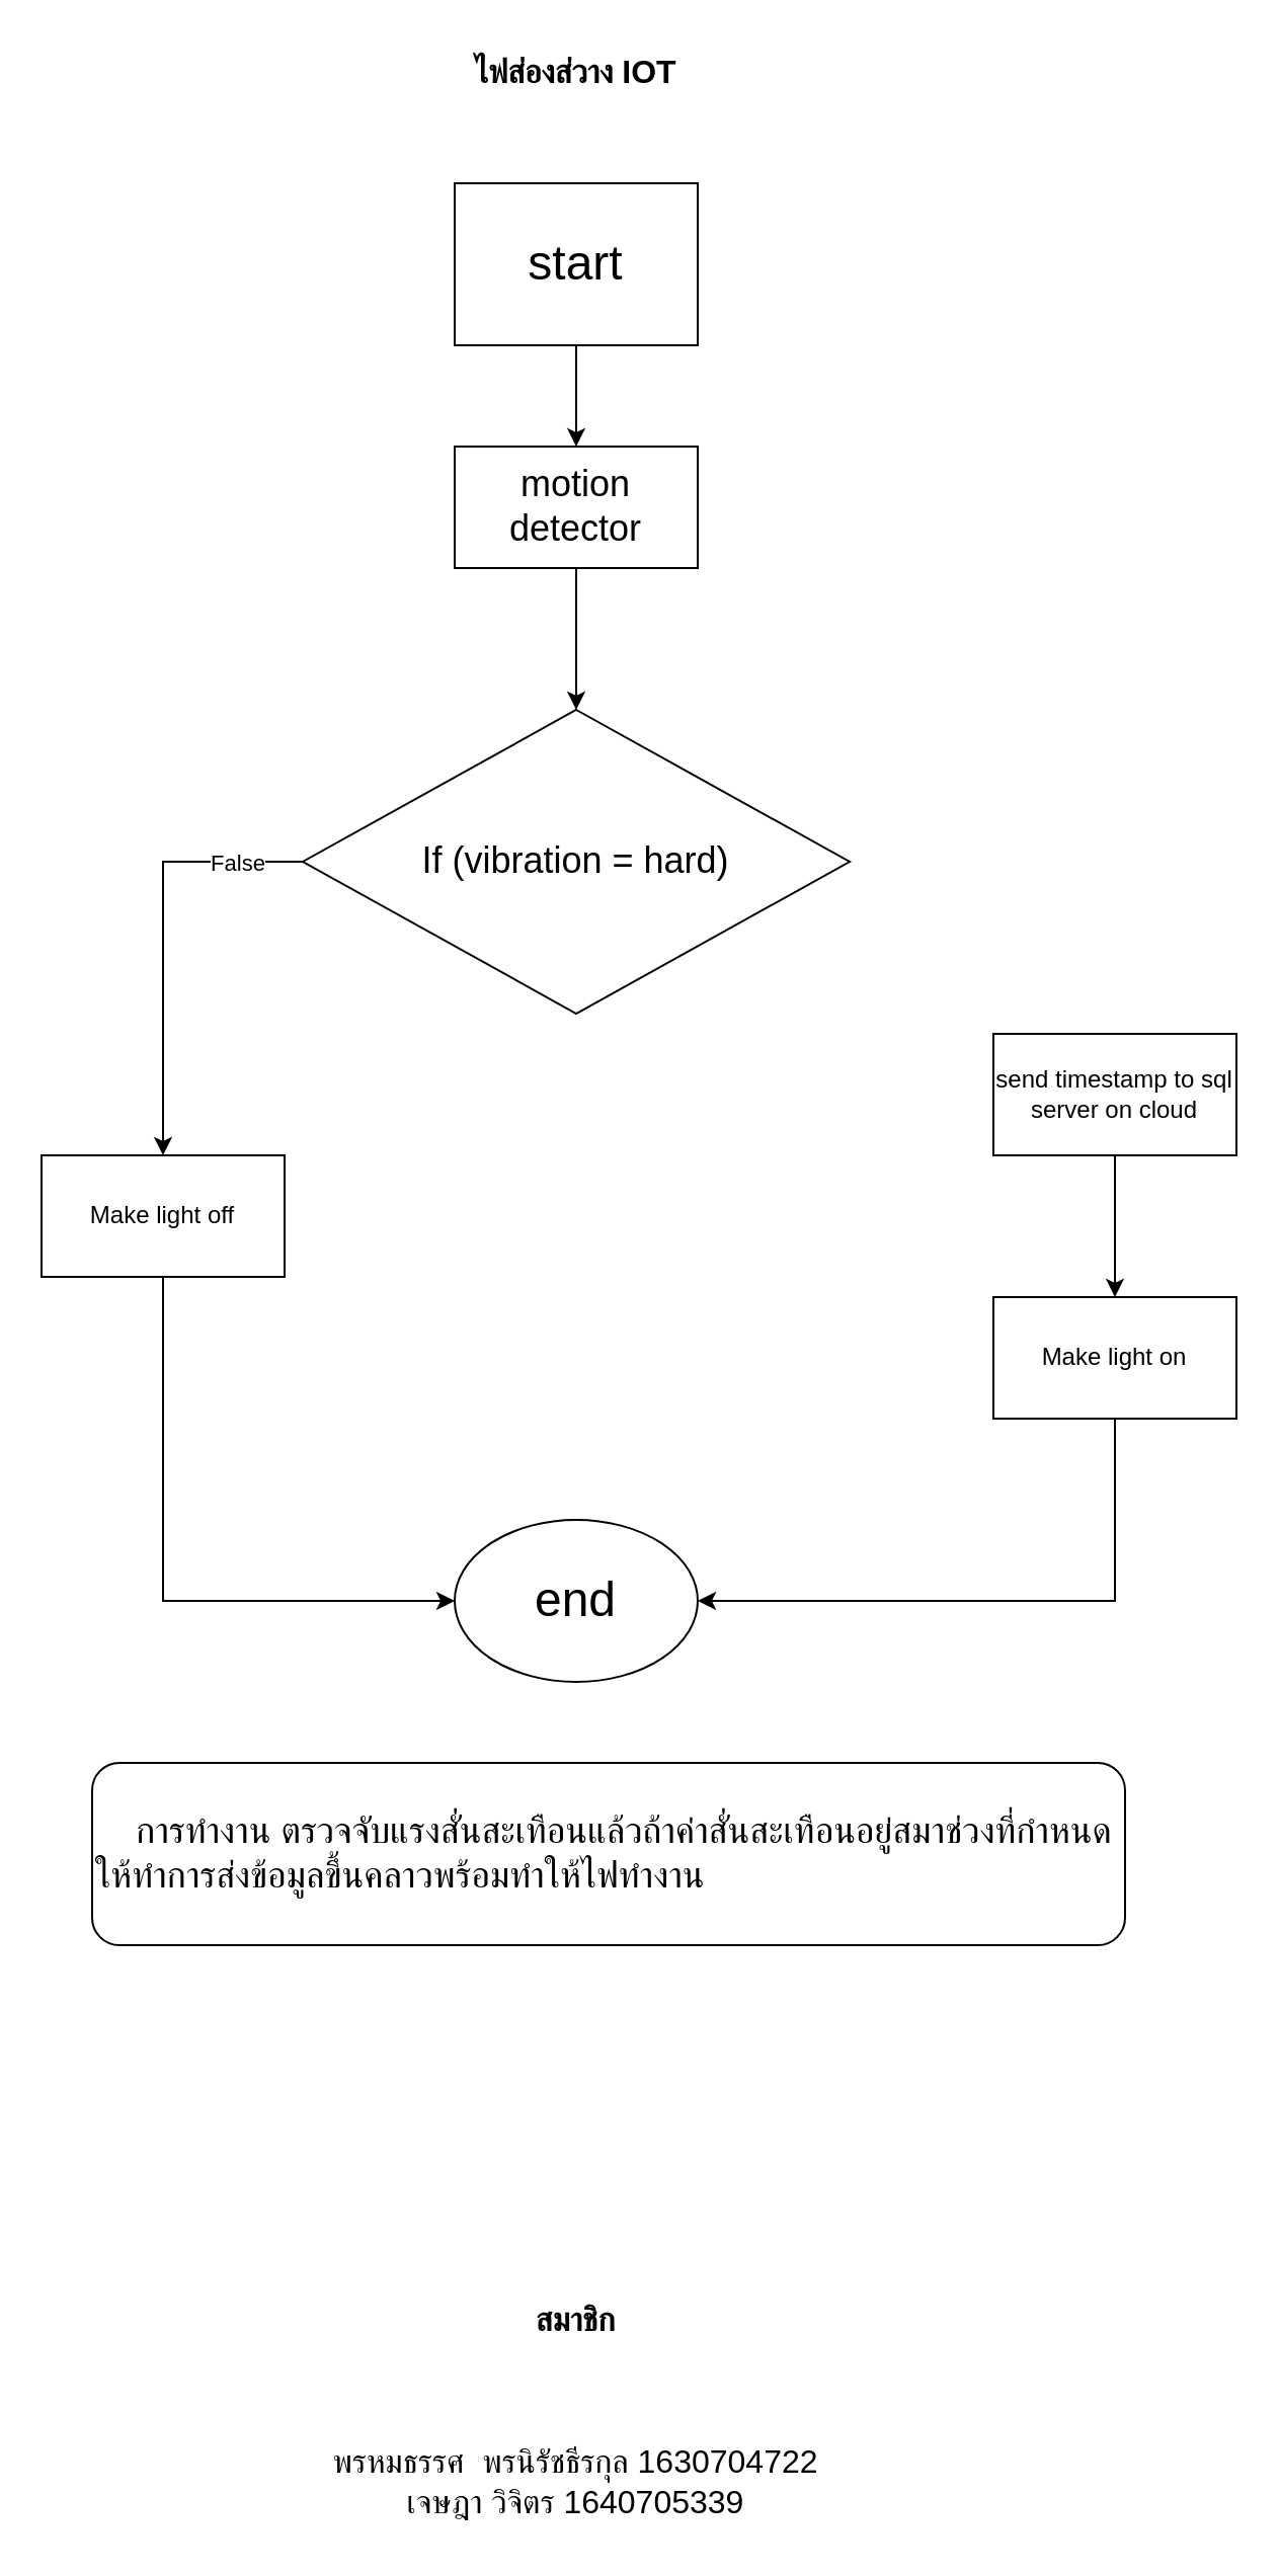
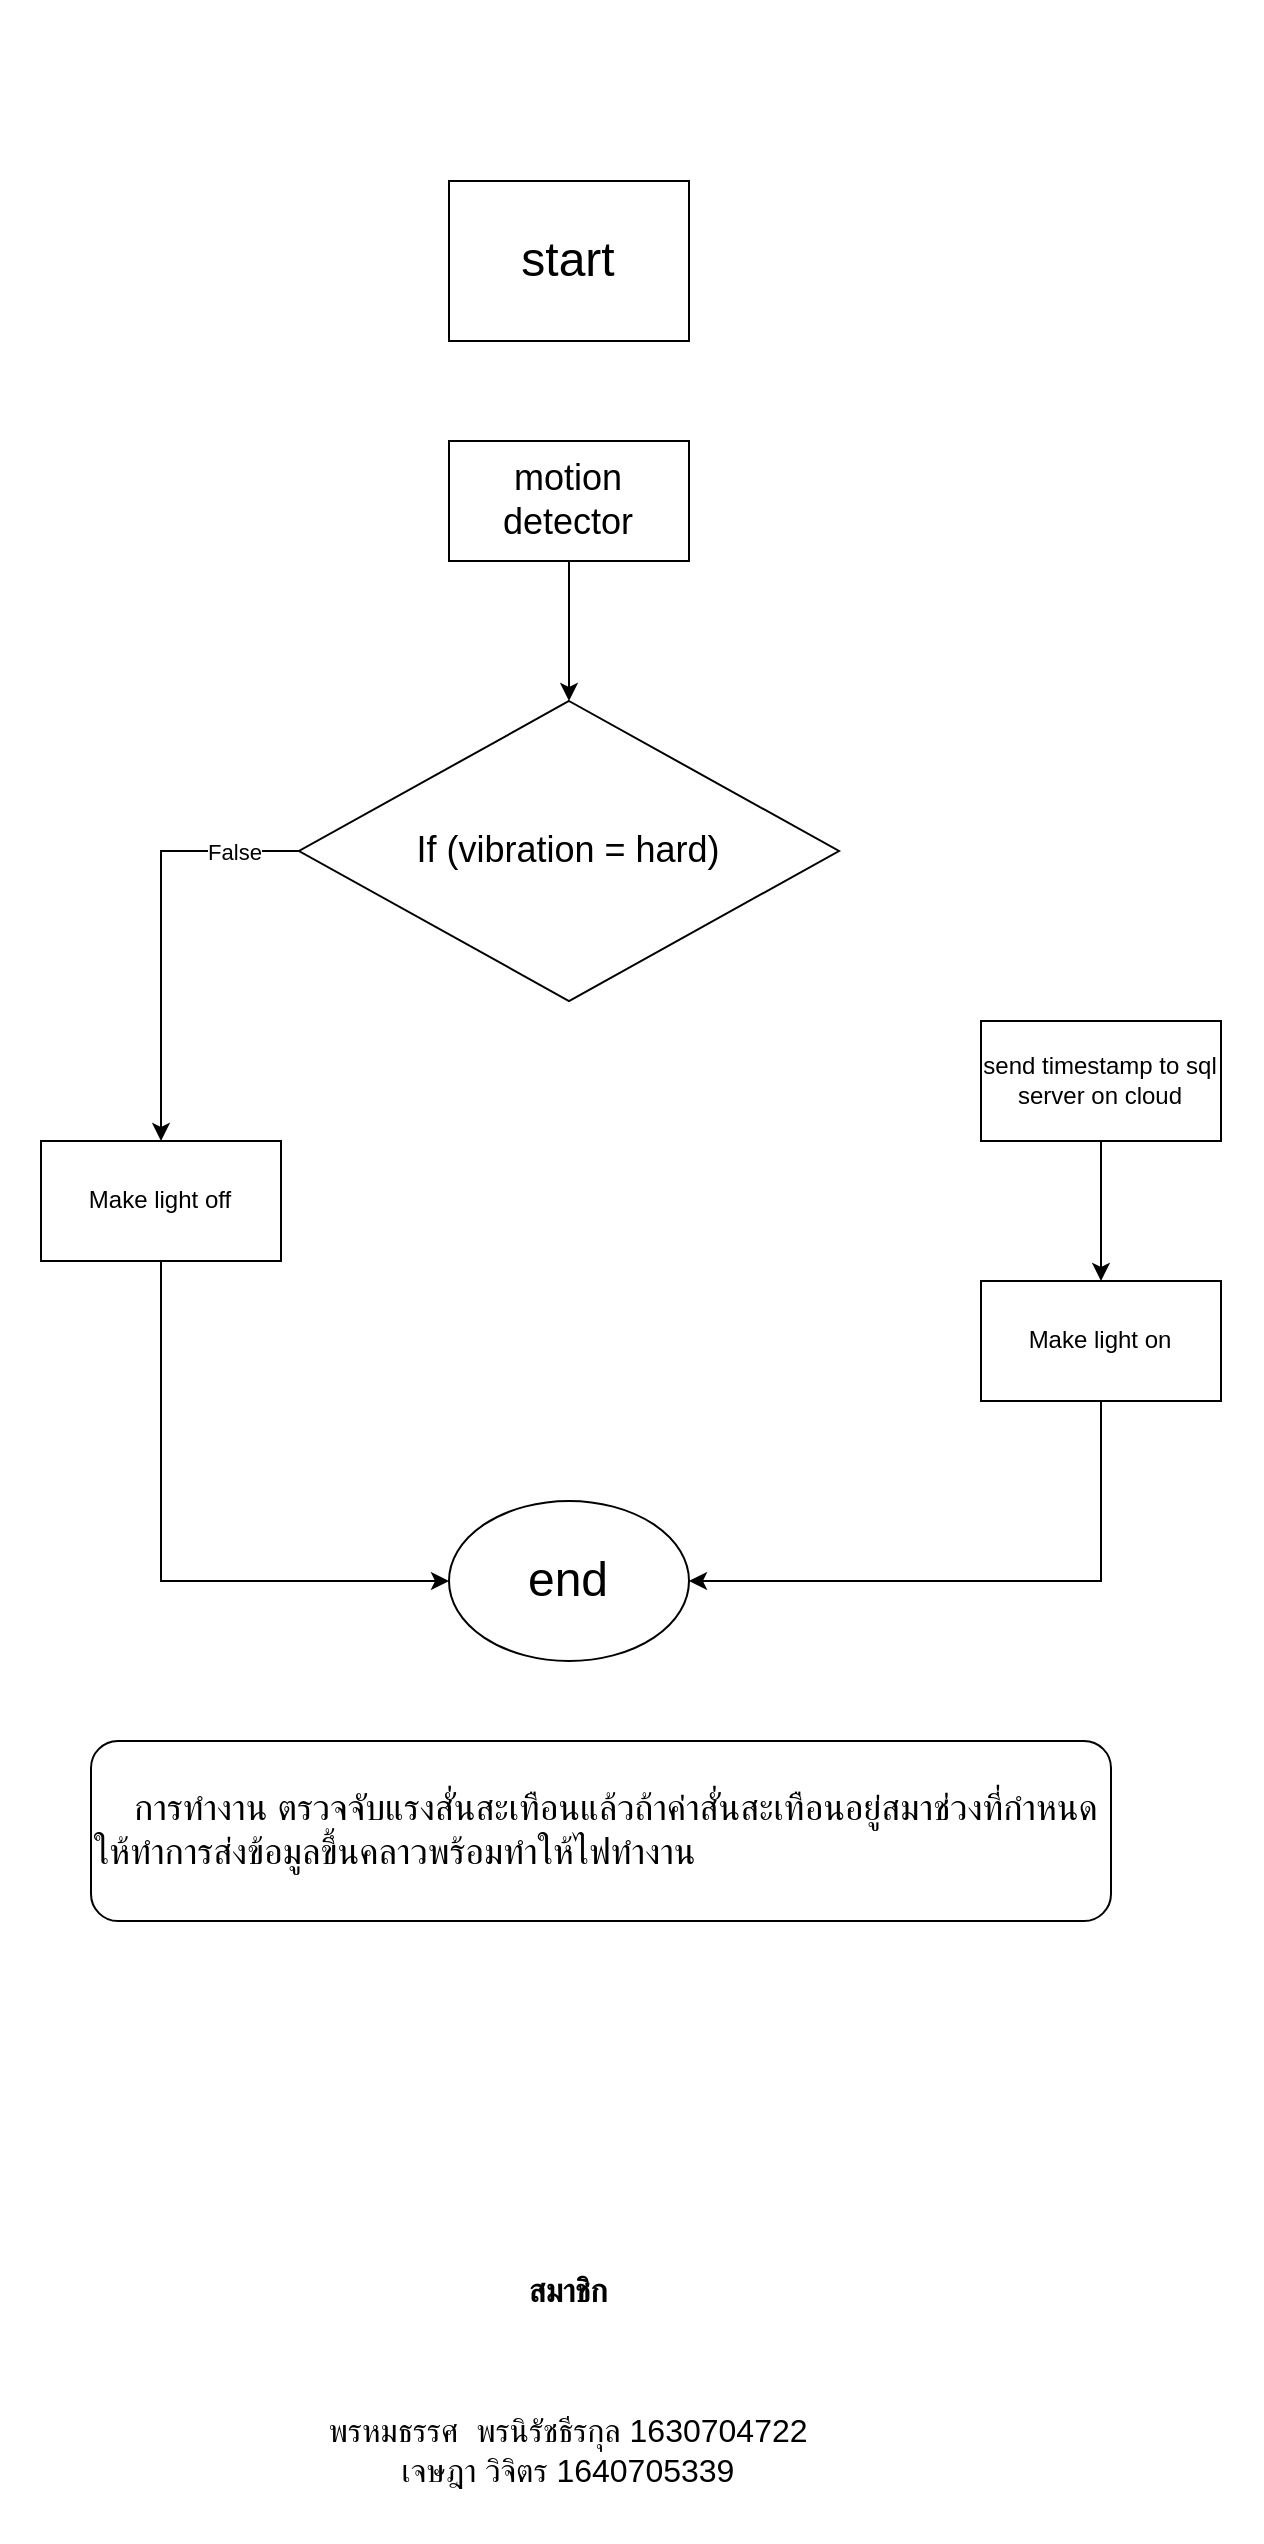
- <mxCell id="18" value="&lt;b&gt;ไฟส่องส่วาง IOT&lt;/b&gt;" style="text;html=1;align=center;verticalAlign=middle;whiteSpace=wrap;rounded=0;fontSize=16;" vertex="1" parent="1"><mxGeometry x="219" y="20" width="130" height="30" as="geometry" /></mxCell>
- <mxCell id="4" style="edgeStyle=orthogonalEdgeStyle;rounded=0;orthogonalLoop=1;jettySize=auto;html=1;entryX=0.5;entryY=0;entryDx=0;entryDy=0;" parent="1" source="5" target="3" edge="1"><mxGeometry relative="1" as="geometry" /></mxCell>
